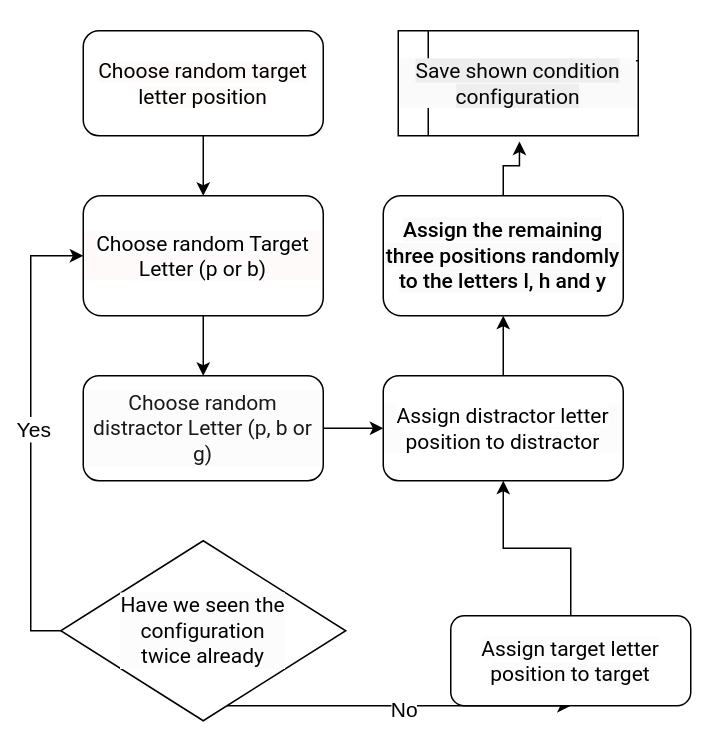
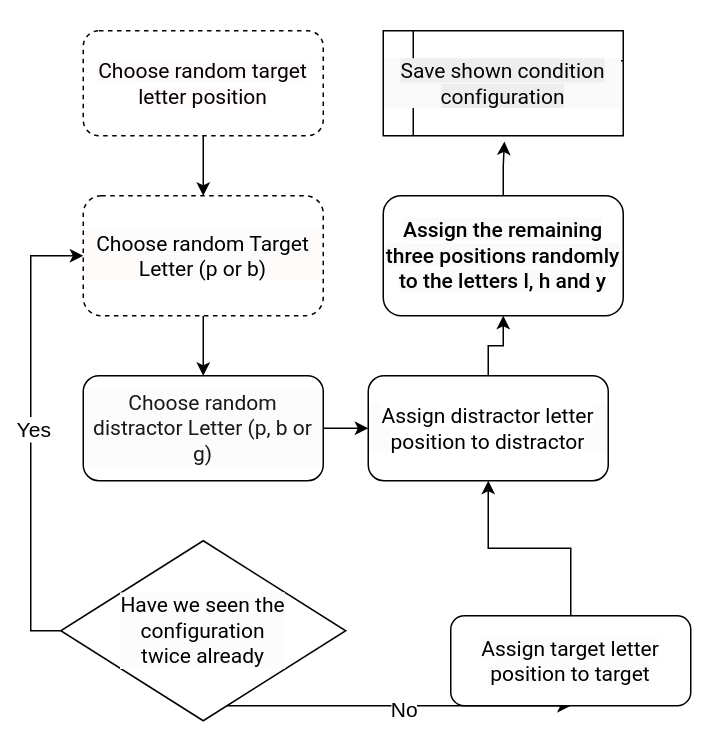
- <mxCell id="3" value="&lt;span style=&quot;font-family: Roboto, serif; font-variant-ligatures: none; background-color: rgb(255, 250, 250);&quot;&gt;&lt;font style=&quot;font-size: 14px;&quot;&gt;Choose random target letter position  &lt;/font&gt;&lt;/span&gt;" style="rounded=1;whiteSpace=wrap;html=1;fontSize=12;glass=0;strokeWidth=1;shadow=0;" parent="1" vertex="1"><mxGeometry x="55" y="20" width="160" height="70" as="geometry" /></mxCell>
+ <mxCell id="3" value="&lt;span style=&quot;font-family: Roboto, serif; font-variant-ligatures: none; background-color: rgb(255, 250, 250);&quot;&gt;&lt;font style=&quot;font-size: 14px;&quot;&gt;Choose random target letter position  &lt;/font&gt;&lt;/span&gt;" style="rounded=1;whiteSpace=wrap;html=1;fontSize=12;glass=0;strokeWidth=1;shadow=0;dashed=1;" parent="1" vertex="1"><mxGeometry x="55" y="20" width="160" height="70" as="geometry" /></mxCell>
- <mxCell id="19" value="&lt;span style=&quot;font-family: Roboto, serif; font-variant-ligatures: none; background-color: rgb(238, 238, 238);&quot;&gt;Save shown condition configuration&lt;/span&gt;" style="shape=internalStorage;whiteSpace=wrap;html=1;backgroundOutline=1;labelBackgroundColor=#FAFAFA;fontSize=14;fontColor=#050505;" vertex="1" parent="1"><mxGeometry x="265" y="20" width="160" height="70" as="geometry" /></mxCell>
+ <mxCell id="19" value="&lt;span style=&quot;font-family: Roboto, serif; font-variant-ligatures: none; background-color: rgb(238, 238, 238);&quot;&gt;Save shown condition configuration&lt;/span&gt;" style="shape=internalStorage;whiteSpace=wrap;html=1;backgroundOutline=1;labelBackgroundColor=#FAFAFA;fontSize=14;fontColor=#050505;" vertex="1" parent="1"><mxGeometry x="255" y="20" width="160" height="70" as="geometry" /></mxCell>
- <mxCell id="5" value="&lt;span style=&quot;font-family: Roboto, serif; font-variant-ligatures: none; background-color: rgb(252, 252, 252);&quot;&gt;&lt;font style=&quot;font-size: 14px;&quot;&gt;Choose random Target Letter (p or b)&lt;/font&gt;&lt;/span&gt;" style="rounded=1;whiteSpace=wrap;html=1;labelBackgroundColor=#FFFAFA;" vertex="1" parent="1"><mxGeometry x="55" y="130" width="160" height="80" as="geometry" /></mxCell>
+ <mxCell id="5" value="&lt;span style=&quot;font-family: Roboto, serif; font-variant-ligatures: none; background-color: rgb(252, 252, 252);&quot;&gt;&lt;font style=&quot;font-size: 14px;&quot;&gt;Choose random Target Letter (p or b)&lt;/font&gt;&lt;/span&gt;" style="rounded=1;whiteSpace=wrap;html=1;labelBackgroundColor=#FFFAFA;dashed=1;" vertex="1" parent="1"><mxGeometry x="55" y="130" width="160" height="80" as="geometry" /></mxCell>
- <mxCell id="16" value="&lt;span style=&quot;font-family: Roboto, serif; font-variant-ligatures: none; background-color: rgb(255, 255, 255);&quot;&gt;&lt;font style=&quot;font-size: 14px;&quot;&gt;Assign distractor letter position to distractor &lt;/font&gt;&lt;/span&gt;" style="rounded=1;whiteSpace=wrap;html=1;labelBackgroundColor=#FCFCFC;fontSize=14;fontColor=#000000;" vertex="1" parent="1"><mxGeometry x="255" y="250" width="160" height="70" as="geometry" /></mxCell>
+ <mxCell id="16" value="&lt;span style=&quot;font-family: Roboto, serif; font-variant-ligatures: none; background-color: rgb(255, 255, 255);&quot;&gt;&lt;font style=&quot;font-size: 14px;&quot;&gt;Assign distractor letter position to distractor &lt;/font&gt;&lt;/span&gt;" style="rounded=1;whiteSpace=wrap;html=1;labelBackgroundColor=#FCFCFC;fontSize=14;fontColor=#000000;" vertex="1" parent="1"><mxGeometry x="245" y="250" width="160" height="70" as="geometry" /></mxCell>
